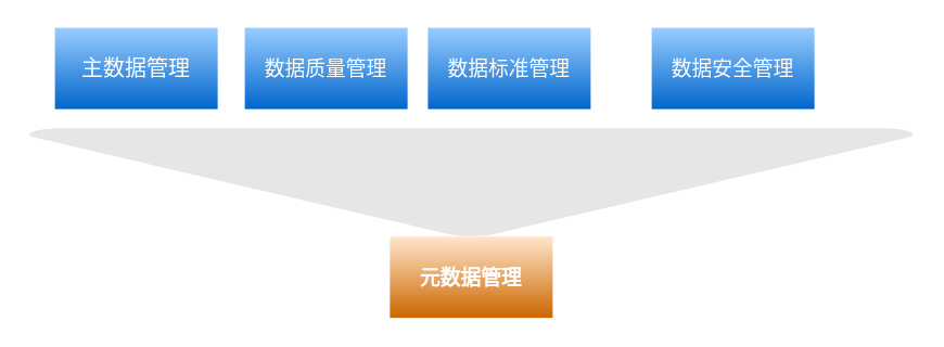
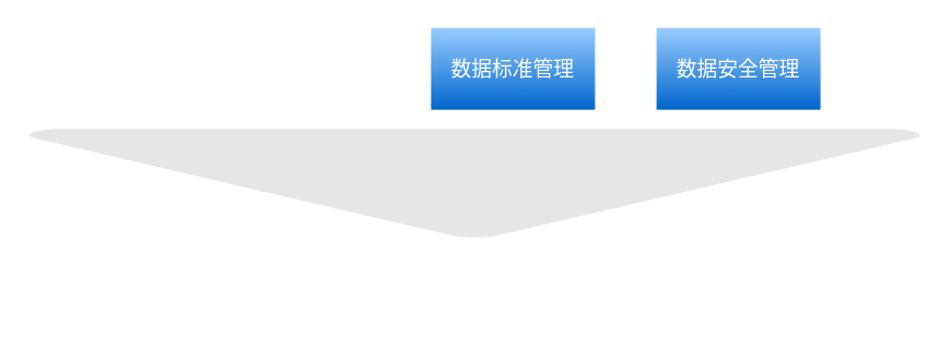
- <mxCell id="4" value="主数据管理" style="rounded=0;whiteSpace=wrap;html=1;fillColor=#99CCFF;gradientColor=#0066CC;strokeColor=none;fontColor=#FFFFFF;fontSize=16;" vertex="1" parent="1"><mxGeometry x="40" y="20" width="120" height="60" as="geometry" /></mxCell>
- <mxCell id="5" value="数据质量管理" style="rounded=0;whiteSpace=wrap;html=1;fillColor=#99CCFF;gradientColor=#0066CC;strokeColor=none;fontColor=#FFFFFF;fontSize=15;" vertex="1" parent="1"><mxGeometry x="180" y="20" width="120" height="60" as="geometry" /></mxCell>
- <mxCell id="2" value="&lt;font color=&quot;#ffffff&quot; style=&quot;font-size: 15px&quot;&gt;&lt;b&gt;元数据管理&lt;/b&gt;&lt;/font&gt;" style="rounded=0;whiteSpace=wrap;html=1;strokeColor=none;fillColor=#FFE6CC;gradientColor=#CC6600;" vertex="1" parent="1"><mxGeometry x="287" y="174" width="120" height="60" as="geometry" /></mxCell>
